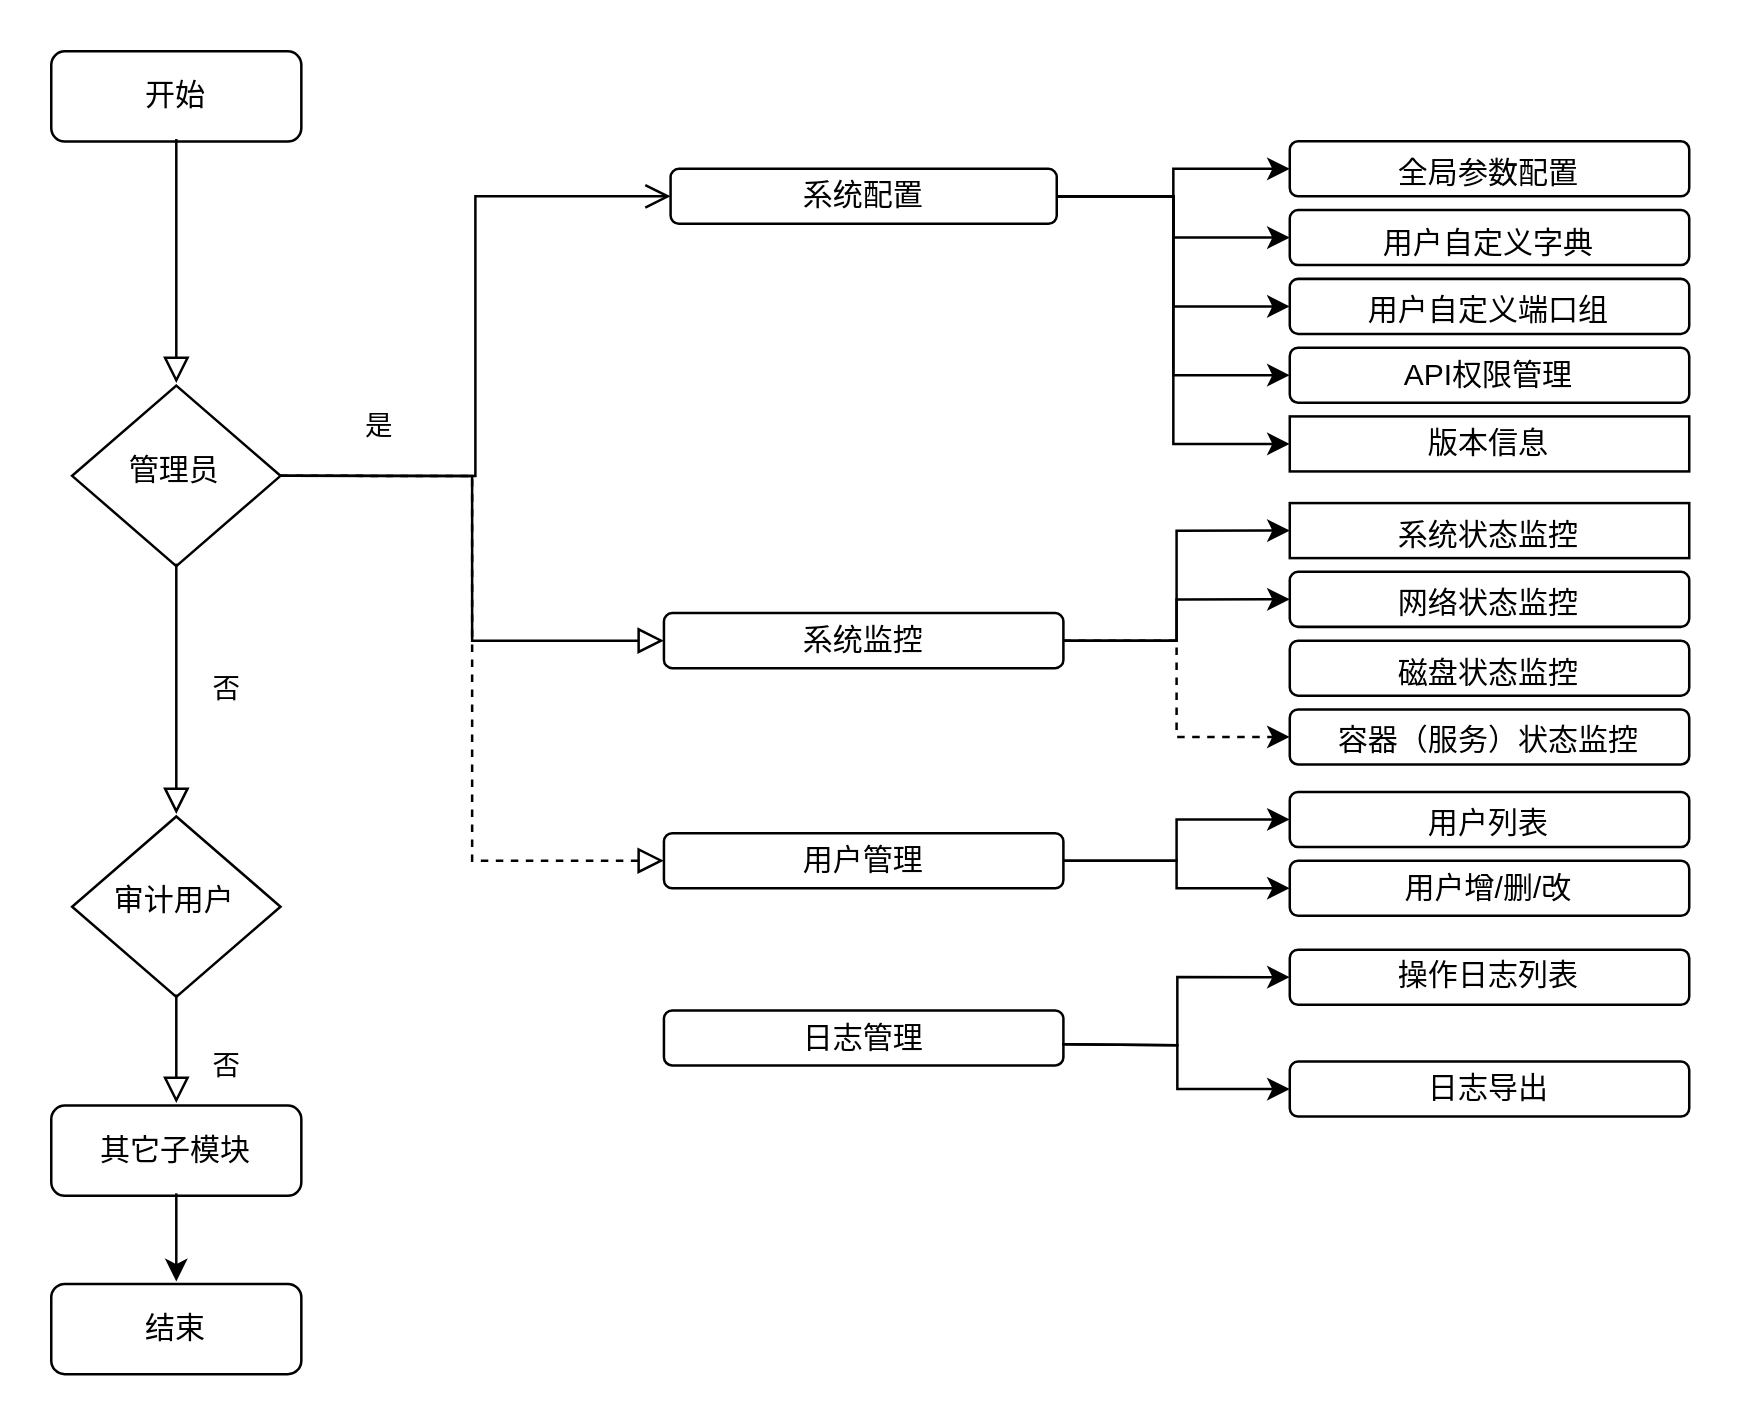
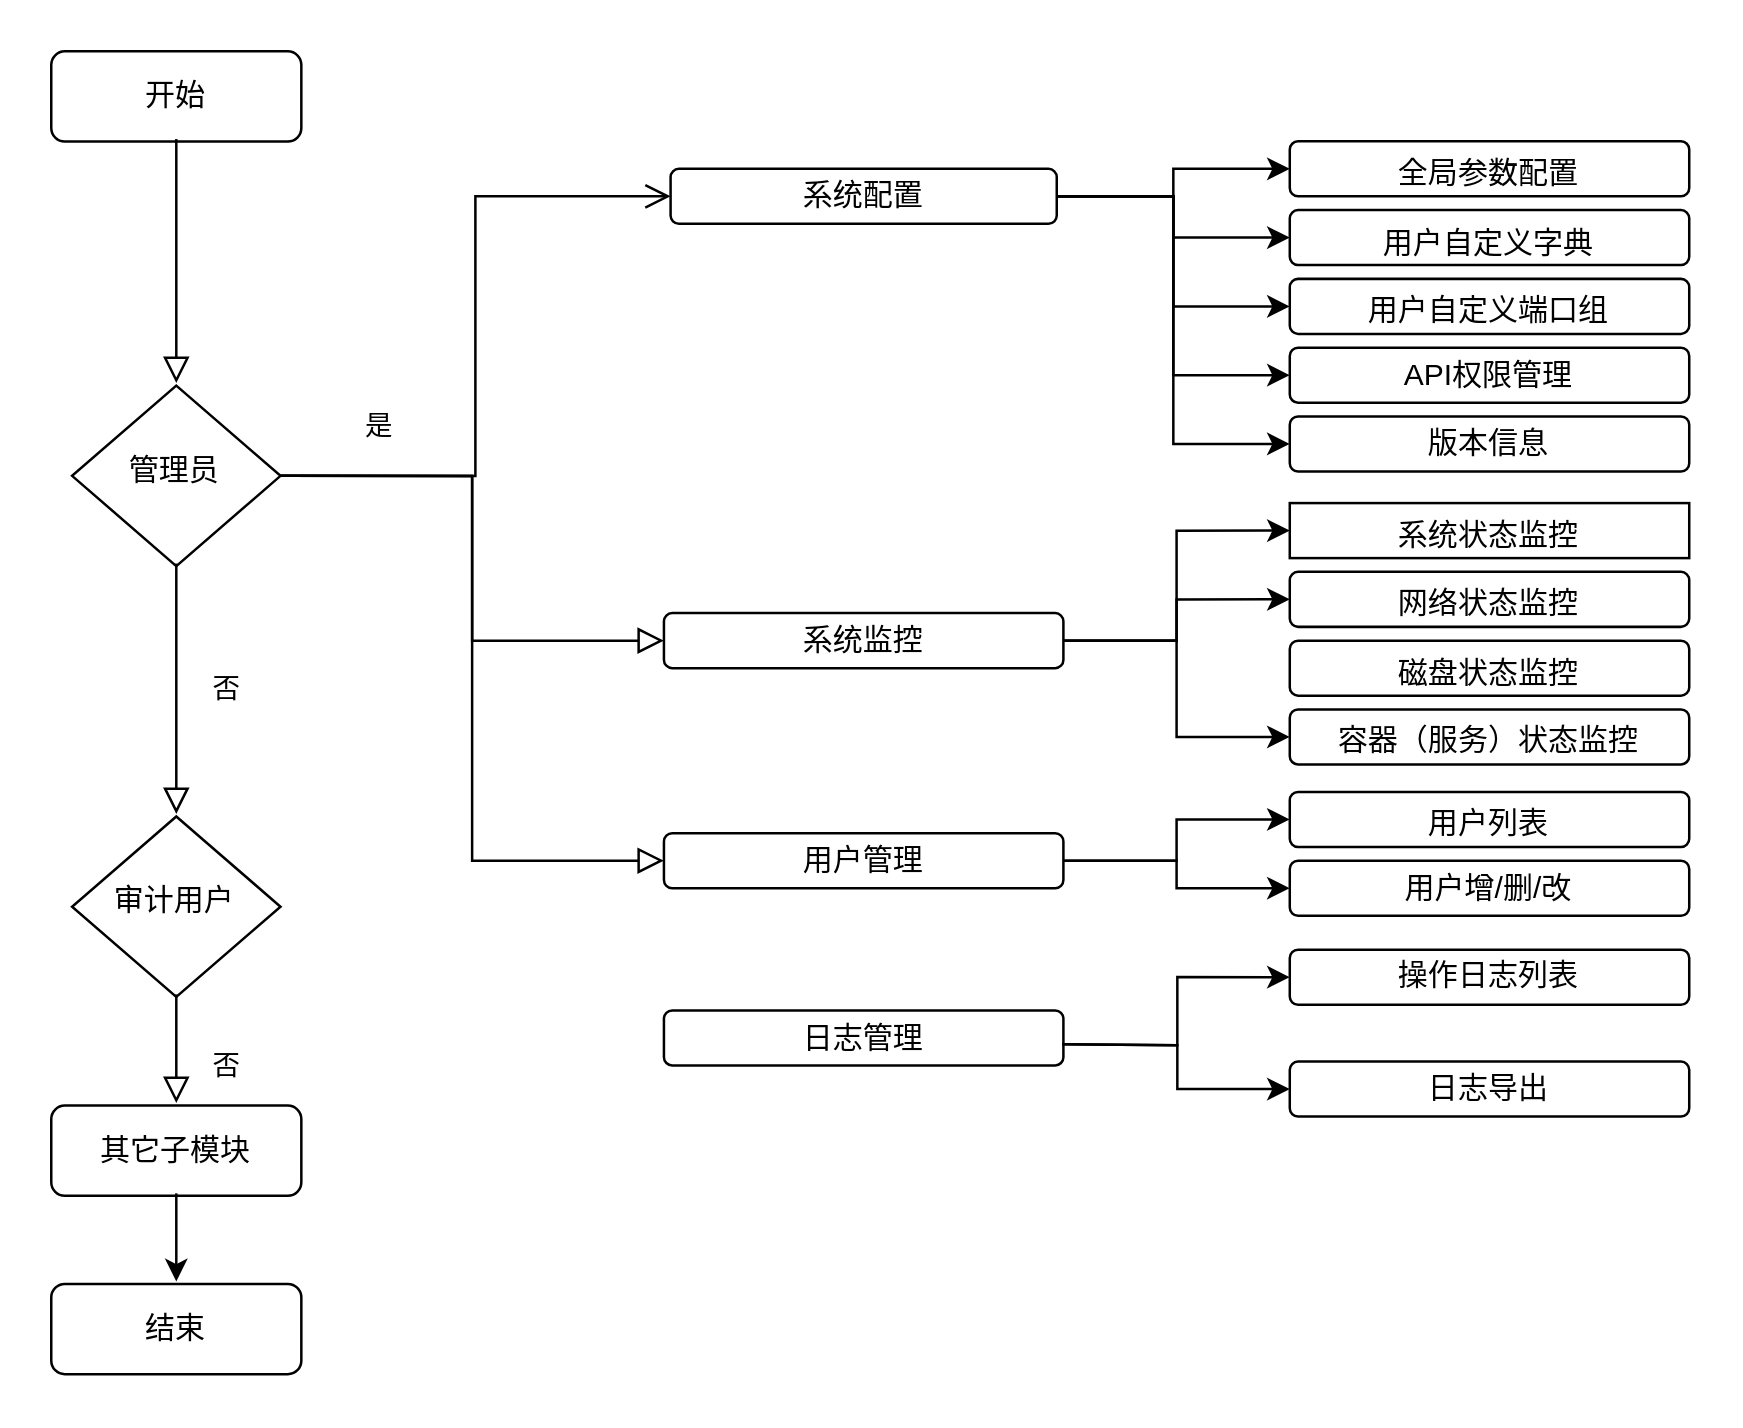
- <mxCell id="25" value="版本信息" style="whiteSpace=wrap;html=1;fontSize=12;glass=0;strokeWidth=1;shadow=0;rounded=0;" vertex="1" parent="5"><mxGeometry x="250.26" y="79.005" width="159.74" height="22.001" as="geometry" /></mxCell>
+ <mxCell id="25" value="版本信息" style="rounded=1;whiteSpace=wrap;html=1;fontSize=12;glass=0;strokeWidth=1;shadow=0;" vertex="1" parent="5"><mxGeometry x="250.26" y="79.005" width="159.74" height="22.001" as="geometry" /></mxCell>
- <mxCell id="29" style="edgeStyle=orthogonalEdgeStyle;rounded=0;orthogonalLoop=1;jettySize=auto;html=1;entryX=0;entryY=0.5;entryDx=0;entryDy=0;exitX=1;exitY=0.5;exitDx=0;exitDy=0;dashed=1;" edge="1" parent="5" source="14" target="24"><mxGeometry relative="1" as="geometry"><mxPoint x="157.078" y="168.659" as="sourcePoint" /><mxPoint x="263.571" y="157.658" as="targetPoint" /></mxGeometry></mxCell>
+ <mxCell id="29" style="edgeStyle=orthogonalEdgeStyle;rounded=0;orthogonalLoop=1;jettySize=auto;html=1;entryX=0;entryY=0.5;entryDx=0;entryDy=0;exitX=1;exitY=0.5;exitDx=0;exitDy=0;" edge="1" parent="5" source="14" target="24"><mxGeometry relative="1" as="geometry"><mxPoint x="157.078" y="168.659" as="sourcePoint" /><mxPoint x="263.571" y="157.658" as="targetPoint" /></mxGeometry></mxCell>
- <mxCell id="2" value="" style="edgeStyle=orthogonalEdgeStyle;rounded=0;html=1;jettySize=auto;orthogonalLoop=1;fontSize=11;endArrow=block;endFill=0;endSize=8;strokeWidth=1;shadow=0;labelBackgroundColor=none;entryX=0;entryY=0.5;entryDx=0;entryDy=0;exitX=1;exitY=0.5;exitDx=0;exitDy=0;dashed=1;" edge="1" parent="1" source="36" target="30"><mxGeometry x="-0.704" y="20" relative="1" as="geometry"><mxPoint as="offset" /><mxPoint x="95" y="327" as="sourcePoint" /><mxPoint x="259" y="276" as="targetPoint" /></mxGeometry></mxCell>
+ <mxCell id="2" value="" style="edgeStyle=orthogonalEdgeStyle;rounded=0;html=1;jettySize=auto;orthogonalLoop=1;fontSize=11;endArrow=block;endFill=0;endSize=8;strokeWidth=1;shadow=0;labelBackgroundColor=none;entryX=0;entryY=0.5;entryDx=0;entryDy=0;exitX=1;exitY=0.5;exitDx=0;exitDy=0;" edge="1" parent="1" source="36" target="30"><mxGeometry x="-0.704" y="20" relative="1" as="geometry"><mxPoint as="offset" /><mxPoint x="95" y="327" as="sourcePoint" /><mxPoint x="259" y="276" as="targetPoint" /></mxGeometry></mxCell>
